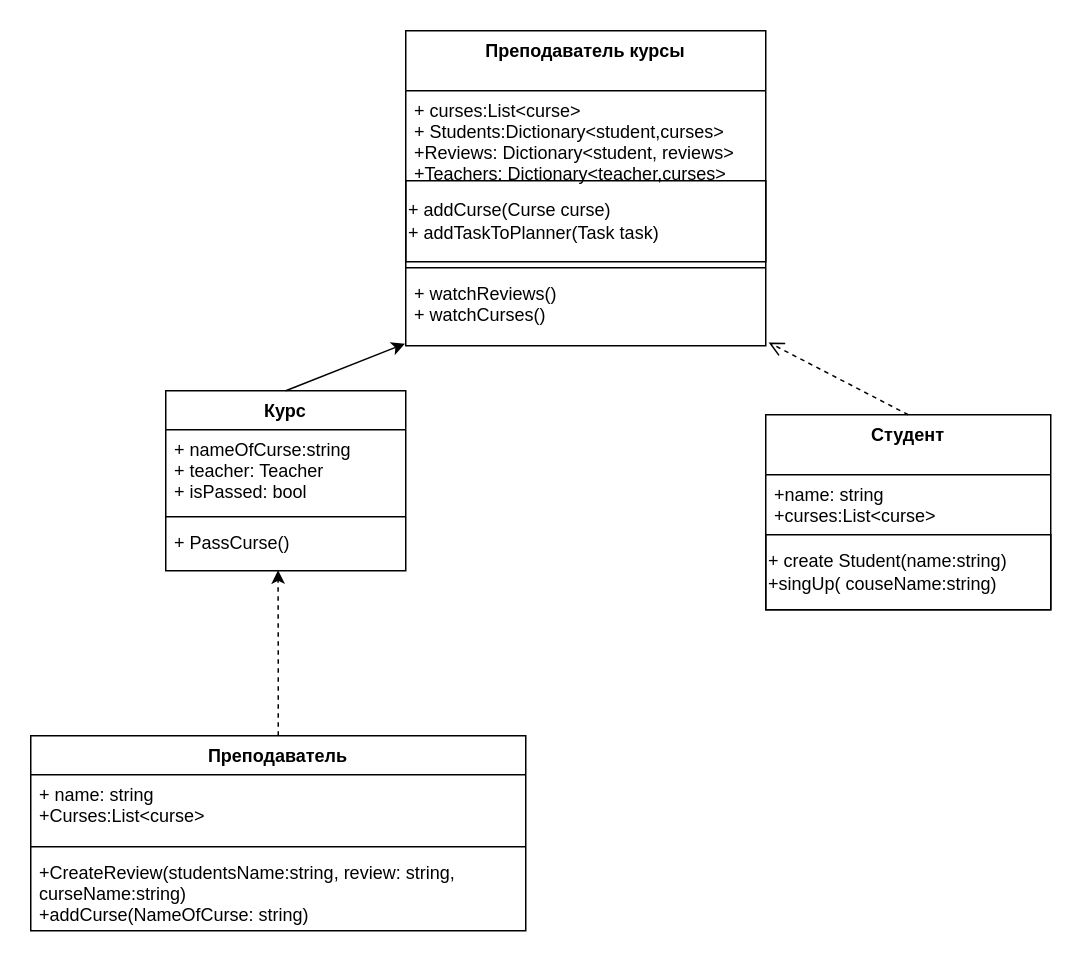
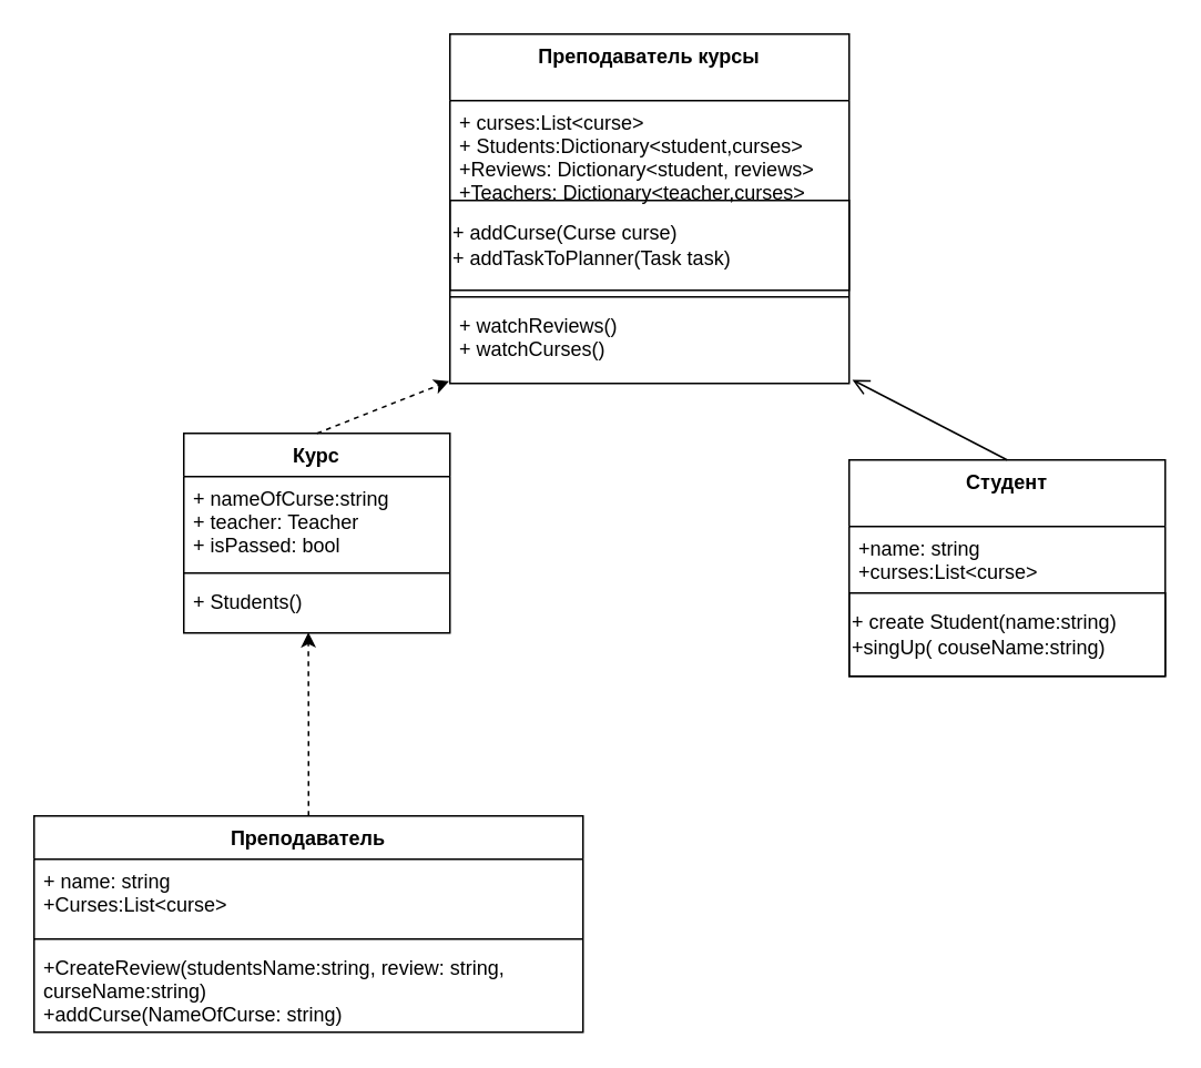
- <mxCell id="20" value="" style="endArrow=classic;html=1;rounded=0;entryX=-0.002;entryY=0.971;entryDx=0;entryDy=0;entryPerimeter=0;exitX=0.5;exitY=0;exitDx=0;exitDy=0;" edge="1" parent="1" source="7" target="6"><mxGeometry width="50" height="50" relative="1" as="geometry"><mxPoint x="80" y="370" as="sourcePoint" /><mxPoint x="130" y="320" as="targetPoint" /></mxGeometry></mxCell>
+ <mxCell id="20" value="" style="endArrow=classic;html=1;rounded=0;entryX=-0.002;entryY=0.971;entryDx=0;entryDy=0;entryPerimeter=0;exitX=0.5;exitY=0;exitDx=0;exitDy=0;dashed=1;" edge="1" parent="1" source="7" target="6"><mxGeometry width="50" height="50" relative="1" as="geometry"><mxPoint x="80" y="370" as="sourcePoint" /><mxPoint x="130" y="320" as="targetPoint" /></mxGeometry></mxCell>
- <mxCell id="15" value="" style="endArrow=open;startArrow=none;endFill=0;startFill=0;endSize=8;html=1;verticalAlign=bottom;labelBackgroundColor=none;strokeWidth=1;rounded=0;exitX=0.5;exitY=0;exitDx=0;exitDy=0;entryX=1.008;entryY=0.954;entryDx=0;entryDy=0;entryPerimeter=0;dashed=1;" parent="1" source="16" target="6" edge="1"><mxGeometry width="160" relative="1" as="geometry"><mxPoint x="406.16" y="330.004" as="sourcePoint" /><mxPoint x="490" y="280" as="targetPoint" /></mxGeometry></mxCell>
+ <mxCell id="15" value="" style="endArrow=open;startArrow=none;endFill=0;startFill=0;endSize=8;html=1;verticalAlign=bottom;labelBackgroundColor=none;strokeWidth=1;rounded=0;exitX=0.5;exitY=0;exitDx=0;exitDy=0;entryX=1.008;entryY=0.954;entryDx=0;entryDy=0;entryPerimeter=0;" parent="1" source="16" target="6" edge="1"><mxGeometry width="160" relative="1" as="geometry"><mxPoint x="406.16" y="330.004" as="sourcePoint" /><mxPoint x="490" y="280" as="targetPoint" /></mxGeometry></mxCell>
- <mxCell id="10" value="+ PassCurse()" style="text;strokeColor=none;fillColor=none;align=left;verticalAlign=top;spacingLeft=4;spacingRight=4;overflow=hidden;rotatable=0;points=[[0,0.5],[1,0.5]];portConstraint=eastwest;" parent="7" vertex="1"><mxGeometry y="88" width="160" height="32" as="geometry" /></mxCell>
+ <mxCell id="10" value="+ Students()" style="text;strokeColor=none;fillColor=none;align=left;verticalAlign=top;spacingLeft=4;spacingRight=4;overflow=hidden;rotatable=0;points=[[0,0.5],[1,0.5]];portConstraint=eastwest;" parent="7" vertex="1"><mxGeometry y="88" width="160" height="32" as="geometry" /></mxCell>
